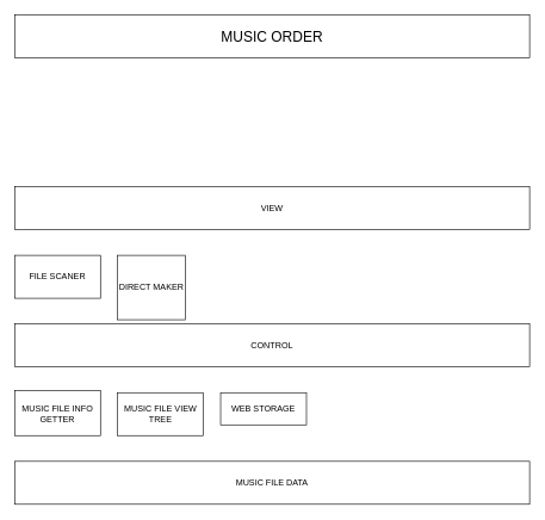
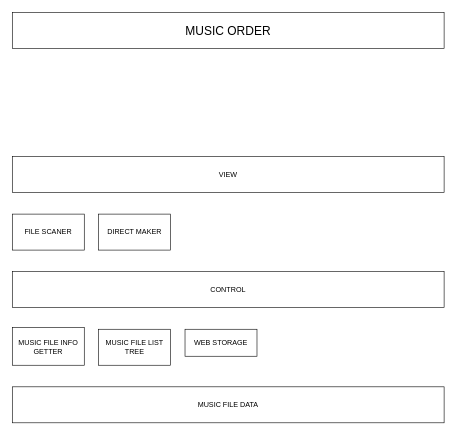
- <mxCell id="5" value="DIRECT MAKER" style="rounded=0;whiteSpace=wrap;html=1;" vertex="1" parent="1"><mxGeometry x="164" y="356" width="95" height="90" as="geometry" /></mxCell>
+ <mxCell id="5" value="DIRECT MAKER" style="rounded=0;whiteSpace=wrap;html=1;" vertex="1" parent="1"><mxGeometry x="164" y="356" width="120" height="60" as="geometry" /></mxCell>
- <mxCell id="4" value="MUSIC FILE VIEW TREE" style="rounded=0;whiteSpace=wrap;html=1;" vertex="1" parent="1"><mxGeometry x="164" y="548" width="120" height="60" as="geometry" /></mxCell>
+ <mxCell id="4" value="MUSIC FILE LIST TREE" style="rounded=0;whiteSpace=wrap;html=1;" vertex="1" parent="1"><mxGeometry x="164" y="548" width="120" height="60" as="geometry" /></mxCell>
